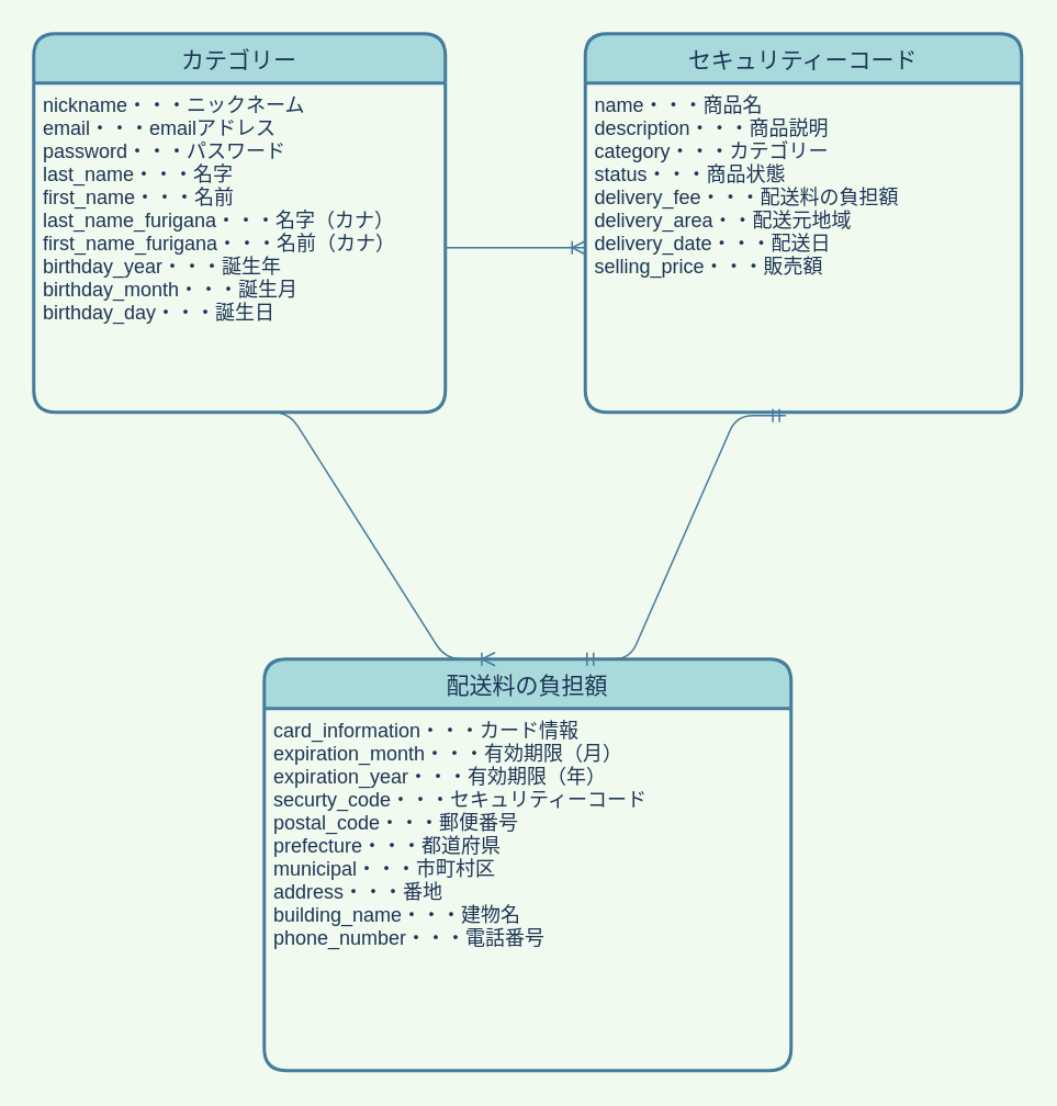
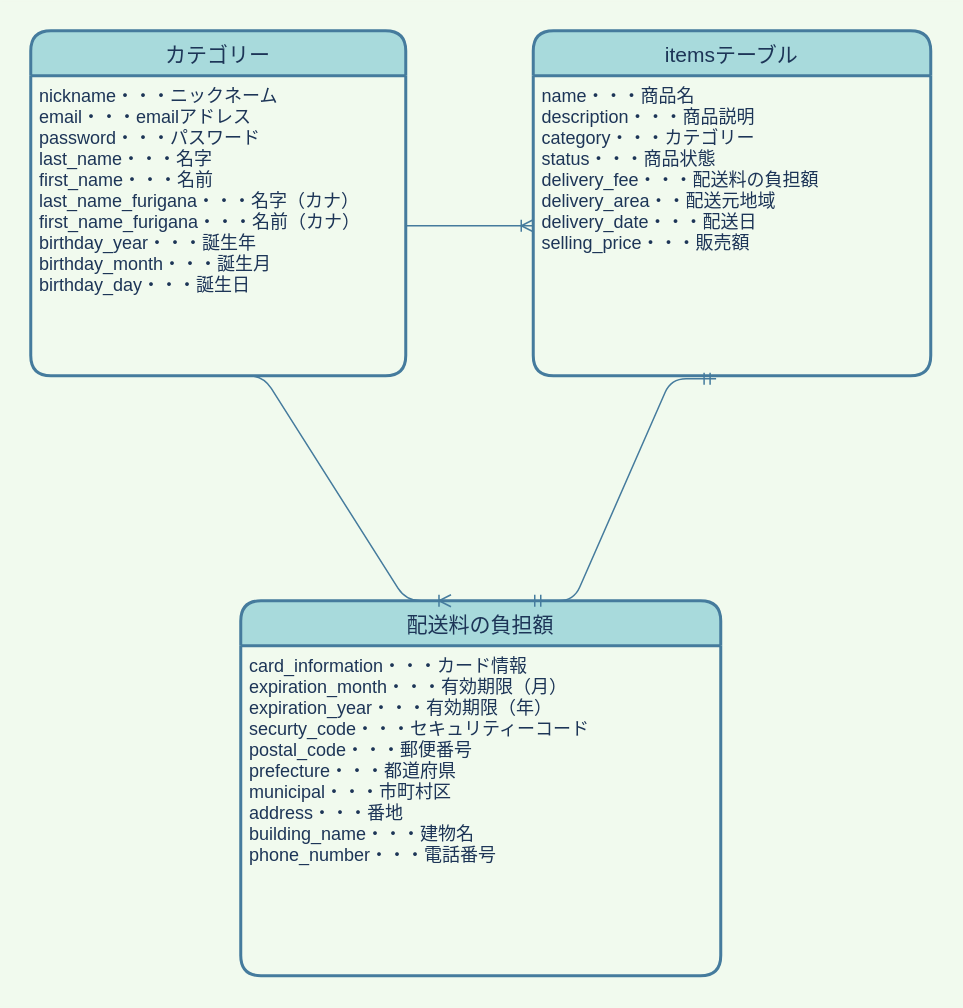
- <mxCell id="4" value="セキュリティーコード" style="swimlane;childLayout=stackLayout;horizontal=1;startSize=30;horizontalStack=0;rounded=1;fontSize=14;fontStyle=0;strokeWidth=2;resizeParent=0;resizeLast=1;shadow=0;dashed=0;align=center;fillColor=#A8DADC;strokeColor=#457B9D;fontColor=#1D3557;" vertex="1" parent="1"><mxGeometry x="355" y="20" width="265" height="230" as="geometry" /></mxCell>
+ <mxCell id="4" value="itemsテーブル" style="swimlane;childLayout=stackLayout;horizontal=1;startSize=30;horizontalStack=0;rounded=1;fontSize=14;fontStyle=0;strokeWidth=2;resizeParent=0;resizeLast=1;shadow=0;dashed=0;align=center;fillColor=#A8DADC;strokeColor=#457B9D;fontColor=#1D3557;" vertex="1" parent="1"><mxGeometry x="355" y="20" width="265" height="230" as="geometry" /></mxCell>
